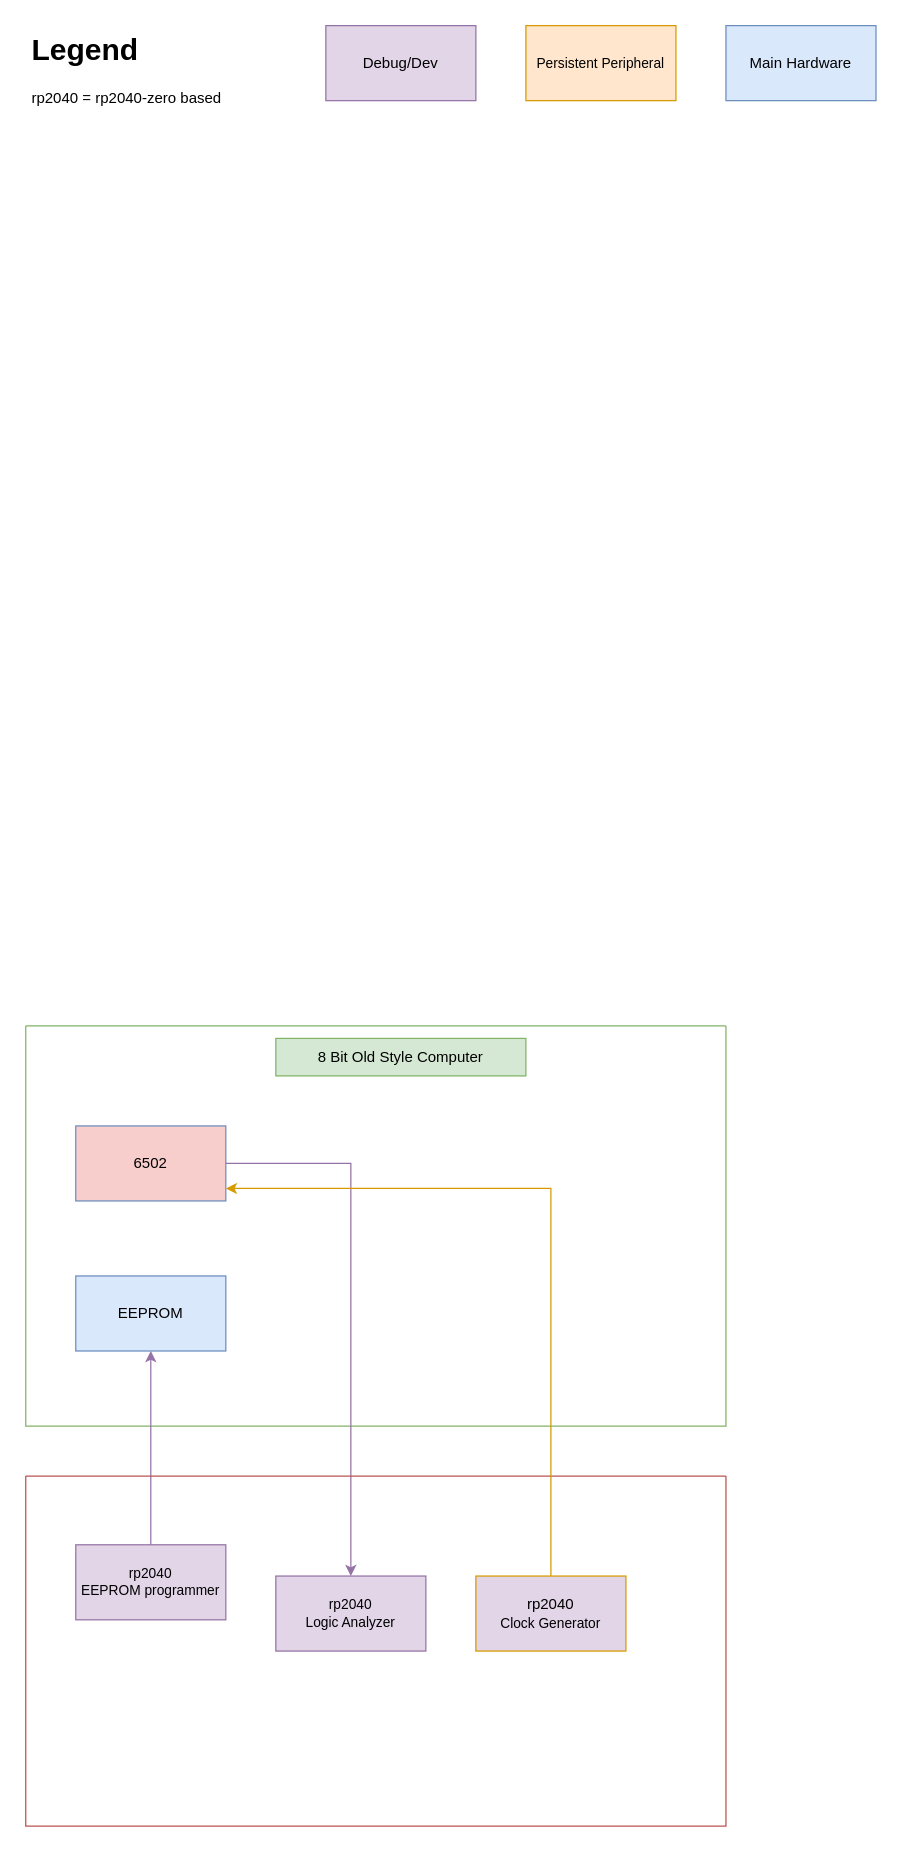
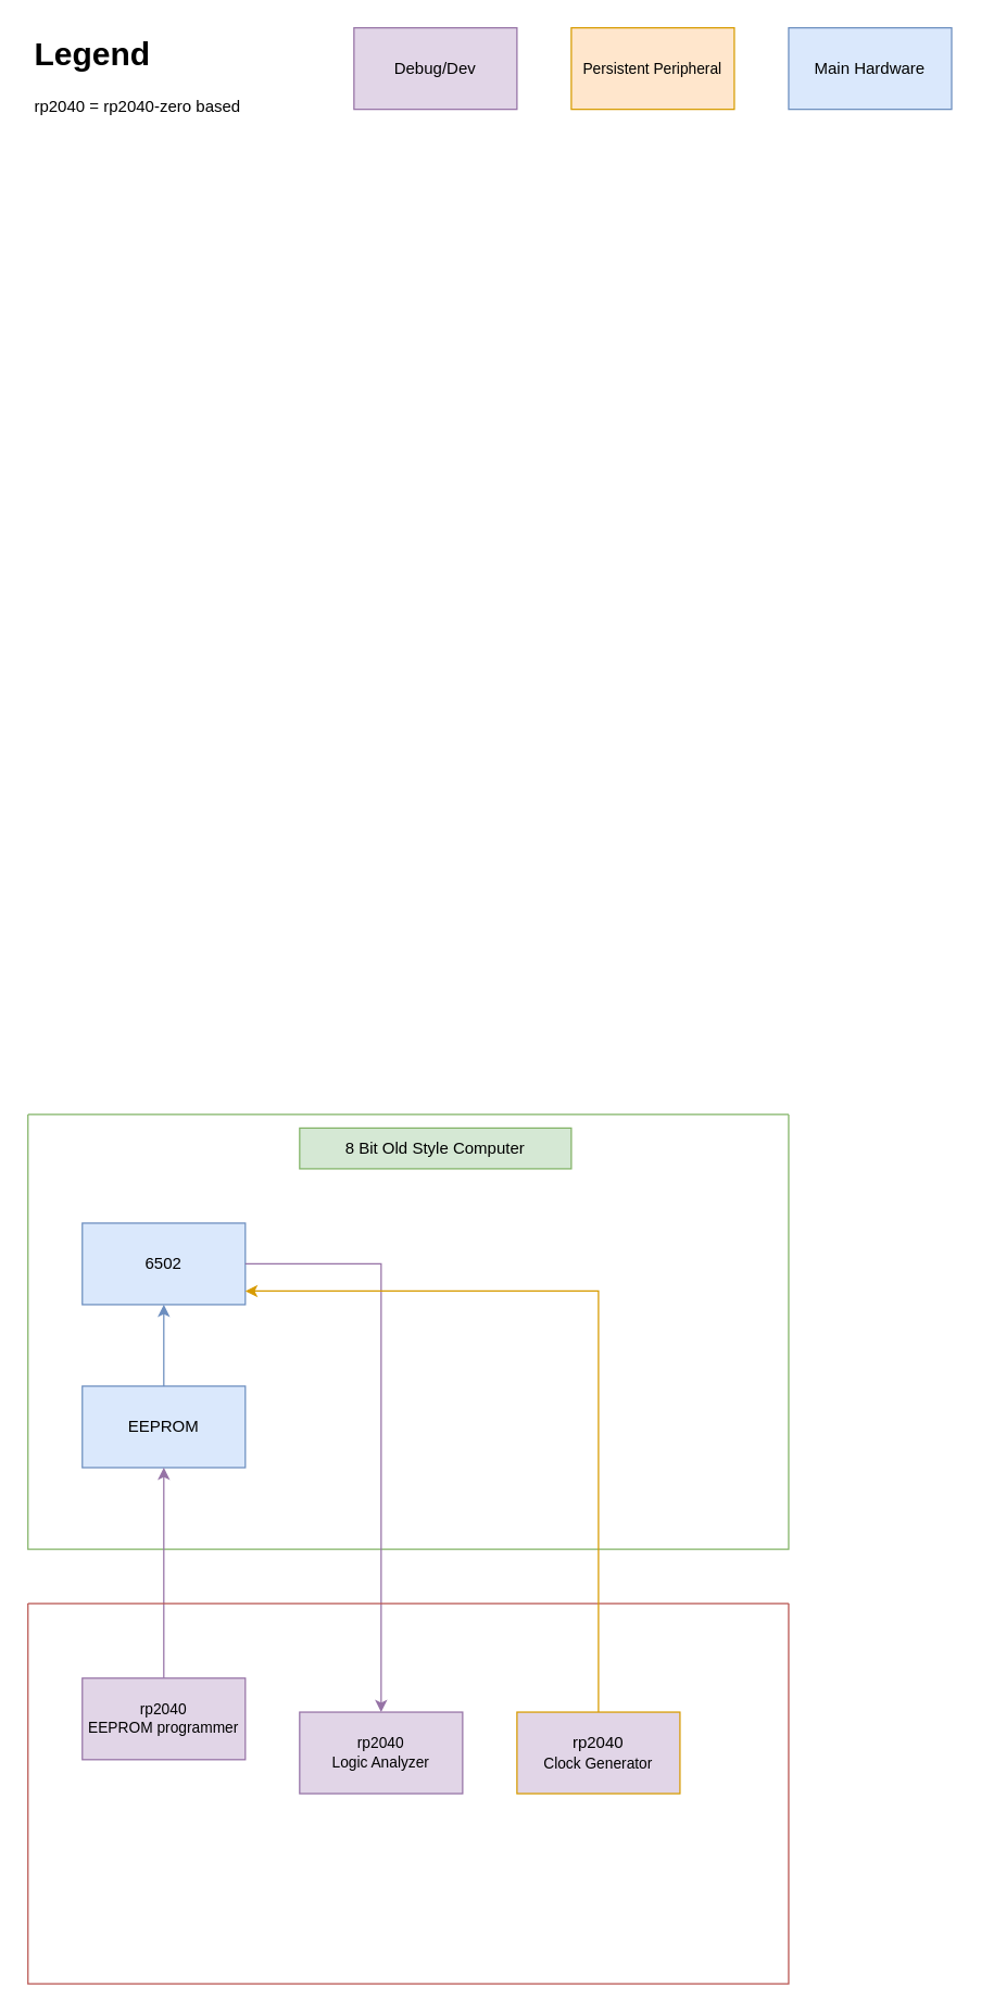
- <mxCell id="3" value="6502" style="rounded=0;whiteSpace=wrap;html=1;fillColor=#f8cecc;strokeColor=#6c8ebf;" parent="2" vertex="1"><mxGeometry x="40" y="80" width="120" height="60" as="geometry" /></mxCell>
+ <mxCell id="3" value="6502" style="rounded=0;whiteSpace=wrap;html=1;fillColor=#dae8fc;strokeColor=#6c8ebf;" parent="2" vertex="1"><mxGeometry x="40" y="80" width="120" height="60" as="geometry" /></mxCell>
+ <mxCell id="5" style="edgeStyle=orthogonalEdgeStyle;rounded=0;orthogonalLoop=1;jettySize=auto;html=1;fillColor=#dae8fc;strokeColor=#6c8ebf;" parent="2" source="4" target="3" edge="1"><mxGeometry relative="1" as="geometry" /></mxCell>
